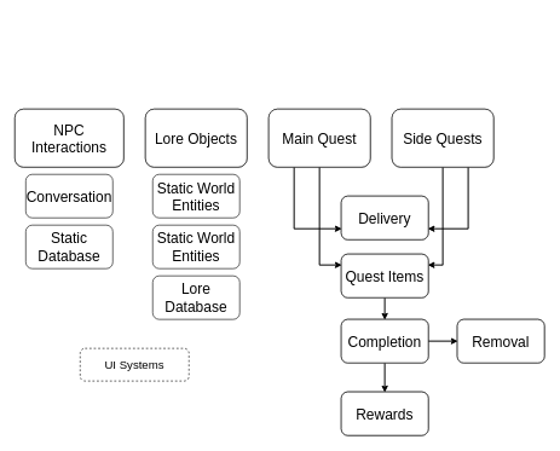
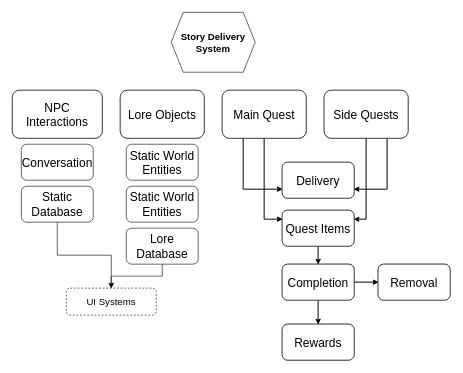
+ <mxCell id="40" value="&lt;b style=&quot;font-size: 16px;&quot;&gt;Story Delivery&lt;br&gt;System&lt;/b&gt;" style="shape=hexagon;perimeter=hexagonPerimeter2;whiteSpace=wrap;html=1;fixedSize=1;fontSize=10;" vertex="1" parent="1"><mxGeometry x="285" y="20" width="140" height="100" as="geometry" /></mxCell>
+ <mxCell id="43" style="edgeStyle=orthogonalEdgeStyle;rounded=0;orthogonalLoop=1;jettySize=auto;html=1;exitX=0.5;exitY=1;exitDx=0;exitDy=0;entryX=0.5;entryY=0;entryDx=0;entryDy=0;fontSize=16;" edge="1" parent="1" source="33" target="41"><mxGeometry relative="1" as="geometry" /></mxCell>
+ <mxCell id="42" style="edgeStyle=orthogonalEdgeStyle;rounded=0;orthogonalLoop=1;jettySize=auto;html=1;exitX=0.5;exitY=1;exitDx=0;exitDy=0;entryX=0.5;entryY=0;entryDx=0;entryDy=0;fontSize=16;" edge="1" parent="1" source="32" target="41"><mxGeometry relative="1" as="geometry" /></mxCell>
